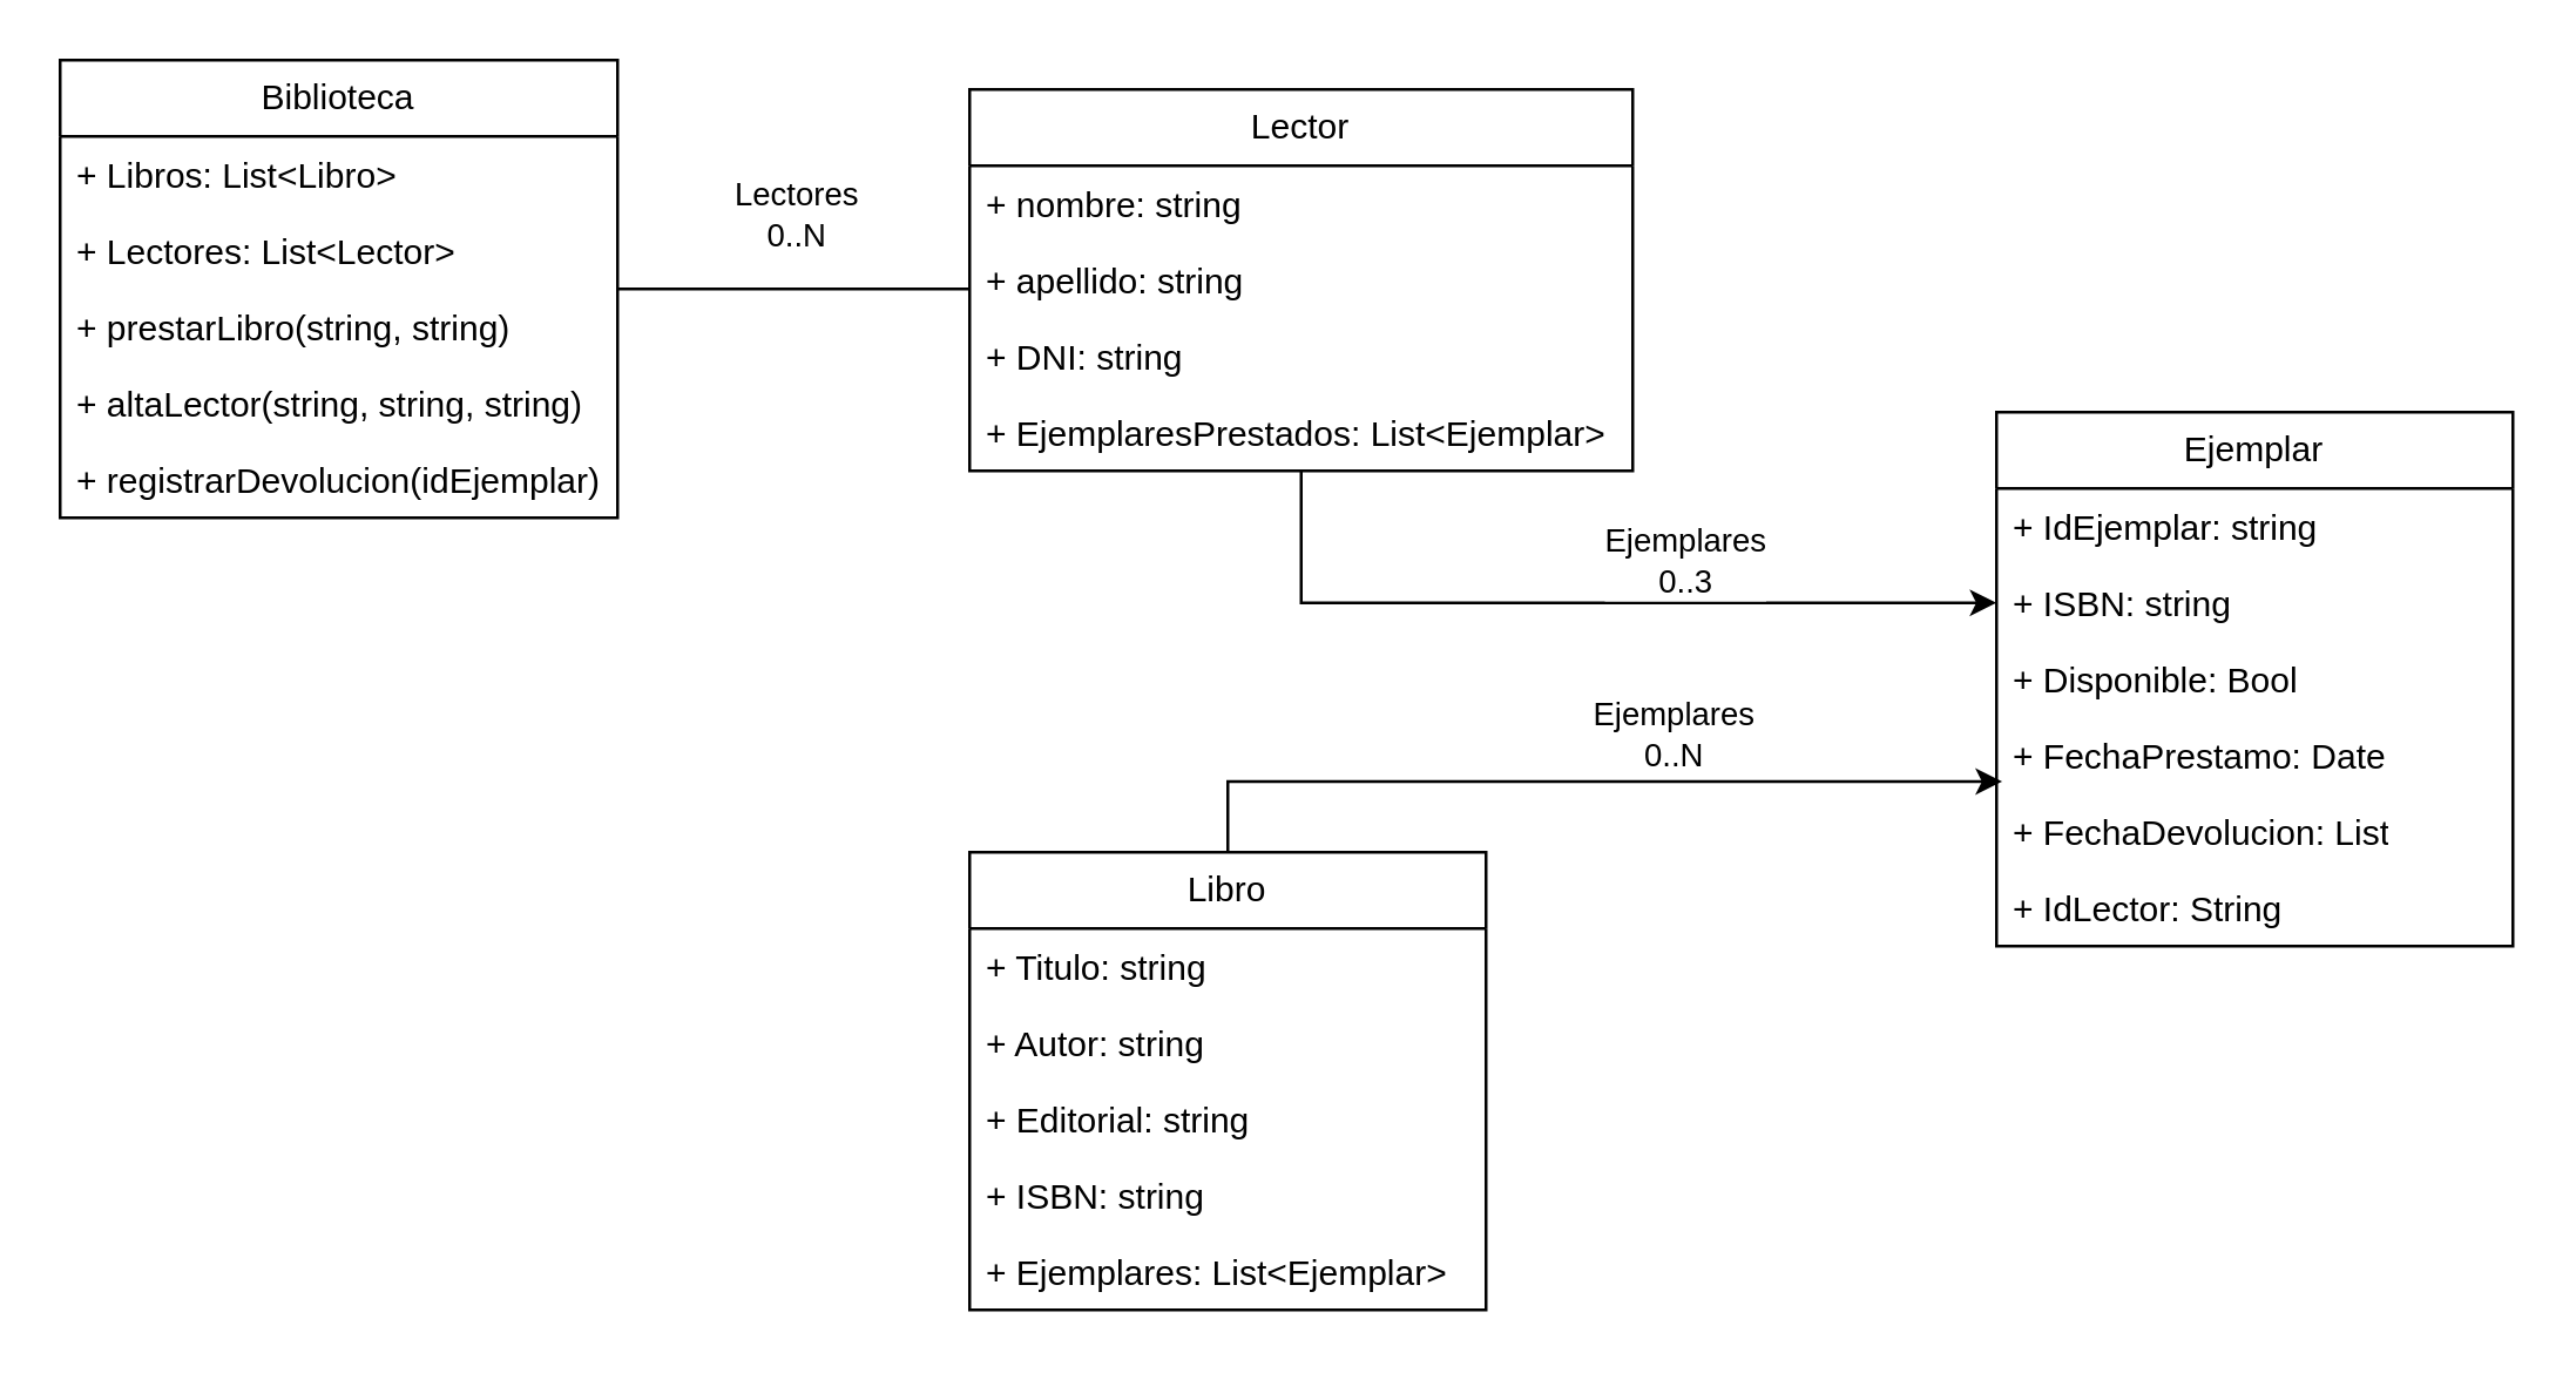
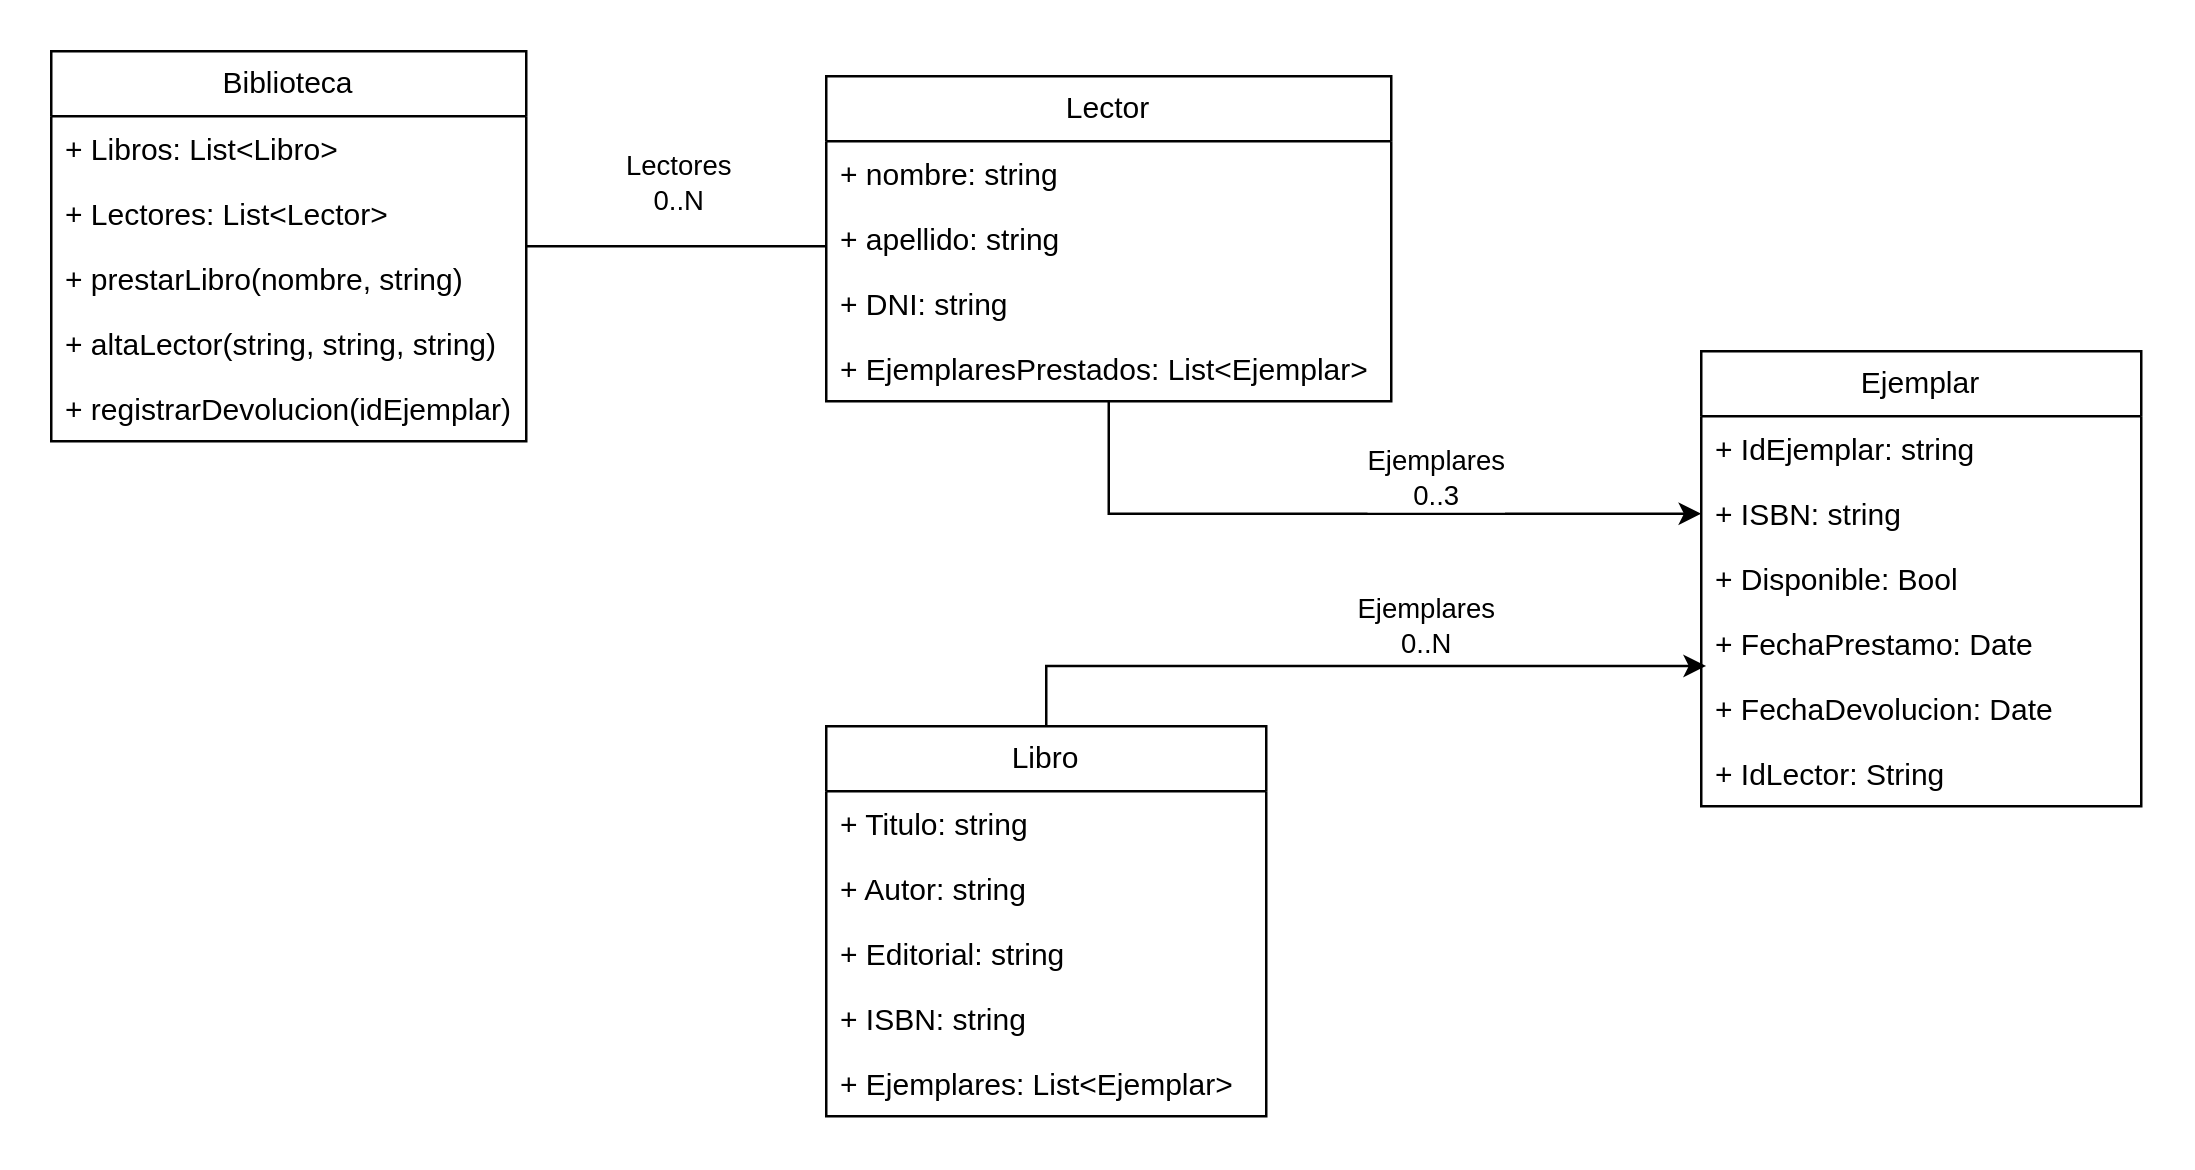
- <mxCell id="5" value="+ prestarLibro(string, string)" style="text;strokeColor=none;fillColor=none;align=left;verticalAlign=top;spacingLeft=4;spacingRight=4;overflow=hidden;rotatable=0;points=[[0,0.5],[1,0.5]];portConstraint=eastwest;whiteSpace=wrap;html=1;" parent="2" vertex="1"><mxGeometry y="78" width="190" height="26" as="geometry" /></mxCell>
+ <mxCell id="5" value="+ prestarLibro(nombre, string)" style="text;strokeColor=none;fillColor=none;align=left;verticalAlign=top;spacingLeft=4;spacingRight=4;overflow=hidden;rotatable=0;points=[[0,0.5],[1,0.5]];portConstraint=eastwest;whiteSpace=wrap;html=1;" parent="2" vertex="1"><mxGeometry y="78" width="190" height="26" as="geometry" /></mxCell>
- <mxCell id="26" value="+ FechaDevolucion: List" style="text;strokeColor=none;fillColor=none;align=left;verticalAlign=top;spacingLeft=4;spacingRight=4;overflow=hidden;rotatable=0;points=[[0,0.5],[1,0.5]];portConstraint=eastwest;whiteSpace=wrap;html=1;" parent="21" vertex="1"><mxGeometry y="130" width="176" height="26" as="geometry" /></mxCell>
+ <mxCell id="26" value="+ FechaDevolucion: Date" style="text;strokeColor=none;fillColor=none;align=left;verticalAlign=top;spacingLeft=4;spacingRight=4;overflow=hidden;rotatable=0;points=[[0,0.5],[1,0.5]];portConstraint=eastwest;whiteSpace=wrap;html=1;" parent="21" vertex="1"><mxGeometry y="130" width="176" height="26" as="geometry" /></mxCell>
